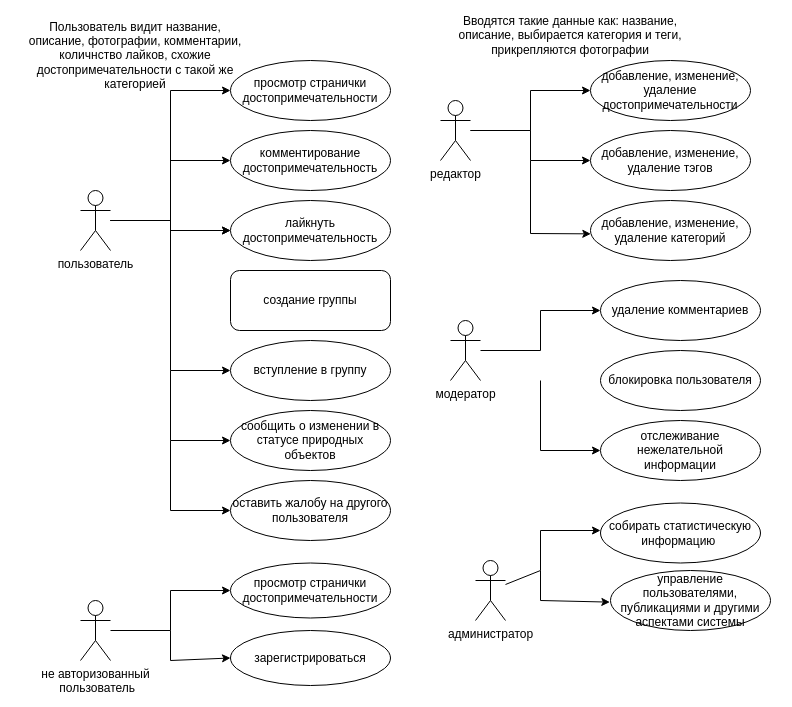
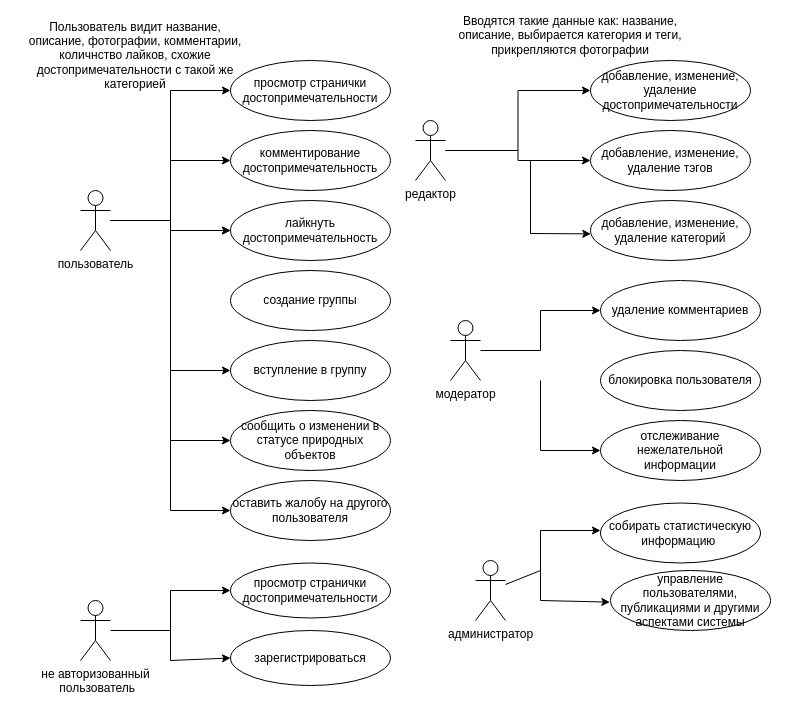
- <mxCell id="9" value="редактор" style="shape=umlActor;verticalLabelPosition=bottom;verticalAlign=top;html=1;outlineConnect=0;" parent="1" vertex="1"><mxGeometry x="440" y="100" width="30" height="60" as="geometry" /></mxCell>
+ <mxCell id="9" value="редактор" style="shape=umlActor;verticalLabelPosition=bottom;verticalAlign=top;html=1;outlineConnect=0;" parent="1" vertex="1"><mxGeometry x="415" y="120" width="30" height="60" as="geometry" /></mxCell>
- <mxCell id="21" value="создание группы" style="whiteSpace=wrap;html=1;rounded=1;" parent="1" vertex="1"><mxGeometry x="230" y="270" width="160" height="60" as="geometry" /></mxCell>
+ <mxCell id="21" value="создание группы" style="ellipse;whiteSpace=wrap;html=1;" parent="1" vertex="1"><mxGeometry x="230" y="270" width="160" height="60" as="geometry" /></mxCell>
